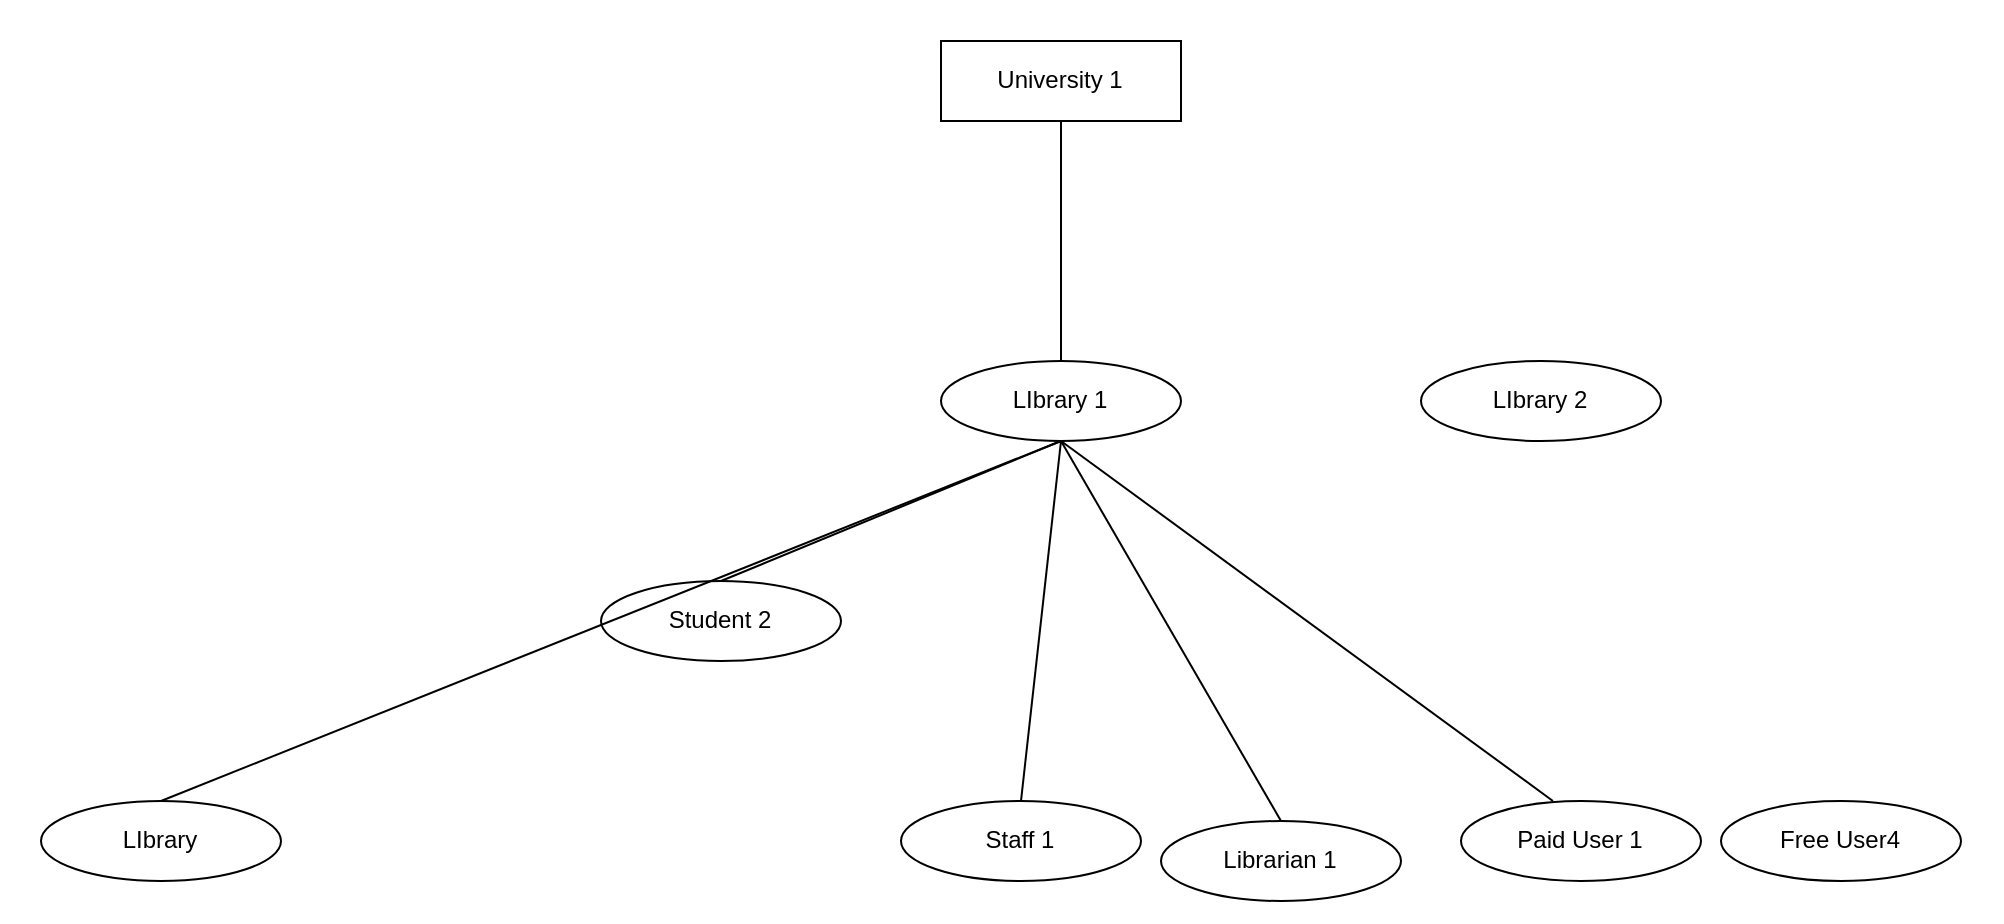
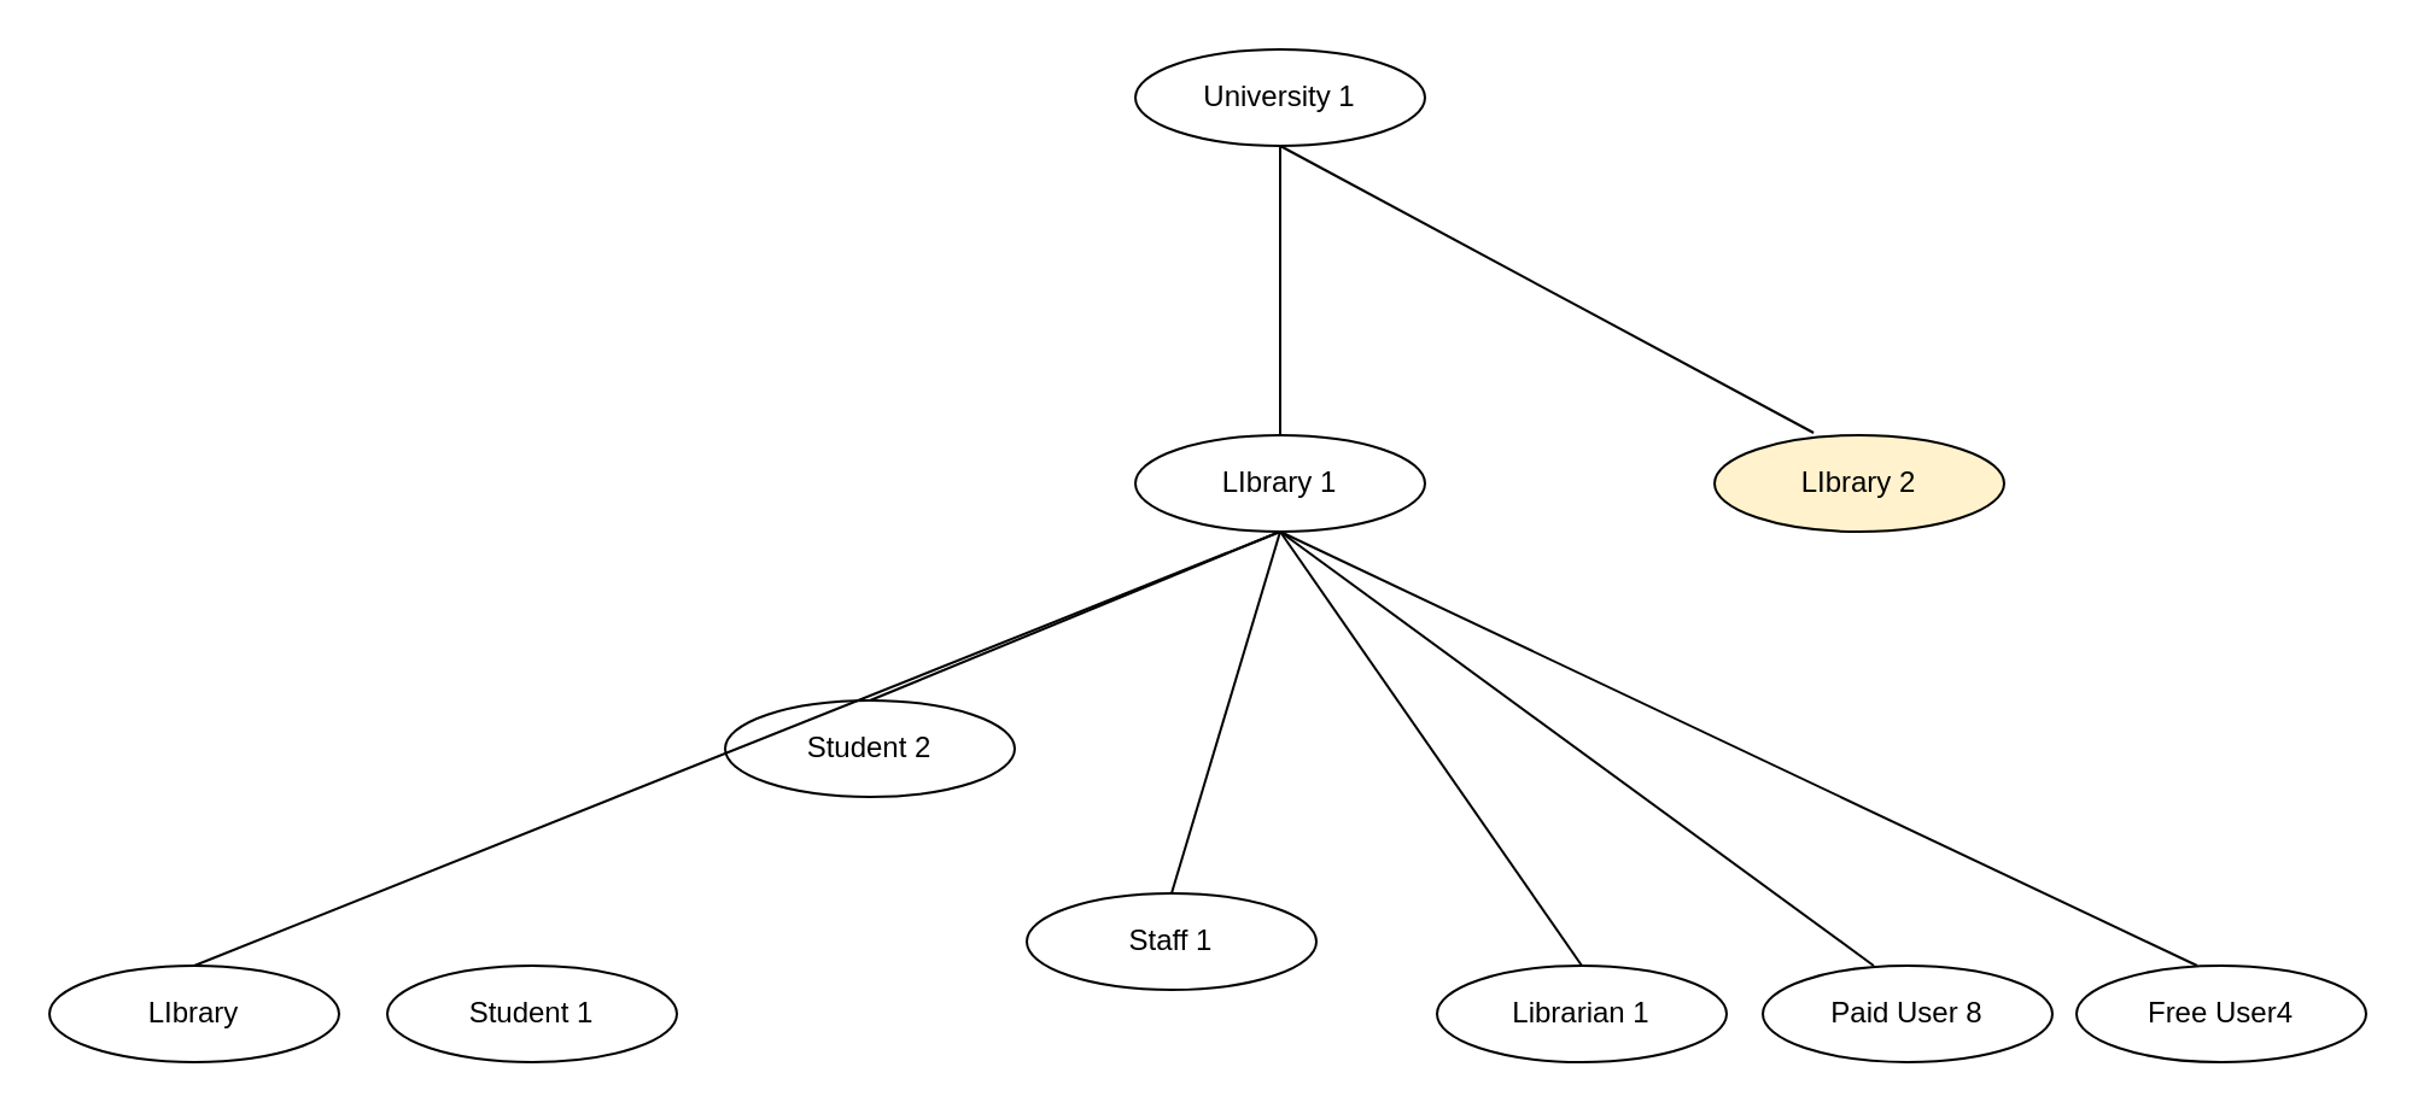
- <mxCell id="9" value="University 1" style="whiteSpace=wrap;html=1;rounded=0;" vertex="1" parent="1"><mxGeometry x="470" y="20" width="120" height="40" as="geometry" /></mxCell>
+ <mxCell id="9" value="University 1" style="ellipse;whiteSpace=wrap;html=1;" vertex="1" parent="1"><mxGeometry x="470" y="20" width="120" height="40" as="geometry" /></mxCell>
+ <mxCell id="19" value="" style="endArrow=none;html=1;rounded=0;exitX=0.342;exitY=-0.025;exitDx=0;exitDy=0;exitPerimeter=0;entryX=0.5;entryY=1;entryDx=0;entryDy=0;" edge="1" parent="1" source="18" target="9"><mxGeometry width="50" height="50" relative="1" as="geometry"><mxPoint x="400" y="180" as="sourcePoint" /><mxPoint x="480" y="50" as="targetPoint" /></mxGeometry></mxCell>
- <mxCell id="18" value="LIbrary 2" style="ellipse;whiteSpace=wrap;html=1;" vertex="1" parent="1"><mxGeometry x="710" y="180" width="120" height="40" as="geometry" /></mxCell>
+ <mxCell id="18" value="LIbrary 2" style="ellipse;whiteSpace=wrap;html=1;fillColor=#fff2cc;" vertex="1" parent="1"><mxGeometry x="710" y="180" width="120" height="40" as="geometry" /></mxCell>
+ <mxCell id="17" value="" style="endArrow=none;html=1;rounded=0;exitX=0.5;exitY=1;exitDx=0;exitDy=0;entryX=0.417;entryY=0;entryDx=0;entryDy=0;entryPerimeter=0;" edge="1" parent="1" source="8" target="10"><mxGeometry width="50" height="50" relative="1" as="geometry"><mxPoint x="650" y="340" as="sourcePoint" /><mxPoint x="700" y="290" as="targetPoint" /></mxGeometry></mxCell>
+ <mxCell id="2" value="Student 1" style="ellipse;whiteSpace=wrap;html=1;" vertex="1" parent="1"><mxGeometry x="160" y="400" width="120" height="40" as="geometry" /></mxCell>
- <mxCell id="5" value="Staff 1" style="ellipse;whiteSpace=wrap;html=1;" vertex="1" parent="1"><mxGeometry x="450" y="400" width="120" height="40" as="geometry" /></mxCell>
+ <mxCell id="5" value="Staff 1" style="ellipse;whiteSpace=wrap;html=1;" vertex="1" parent="1"><mxGeometry x="425" y="370" width="120" height="40" as="geometry" /></mxCell>
- <mxCell id="7" value="Paid User 1" style="ellipse;whiteSpace=wrap;html=1;" vertex="1" parent="1"><mxGeometry x="730" y="400" width="120" height="40" as="geometry" /></mxCell>
+ <mxCell id="7" value="Paid User 8" style="ellipse;whiteSpace=wrap;html=1;" vertex="1" parent="1"><mxGeometry x="730" y="400" width="120" height="40" as="geometry" /></mxCell>
- <mxCell id="6" value="Librarian 1" style="ellipse;whiteSpace=wrap;html=1;" vertex="1" parent="1"><mxGeometry x="580" y="410" width="120" height="40" as="geometry" /></mxCell>
+ <mxCell id="6" value="Librarian 1" style="ellipse;whiteSpace=wrap;html=1;" vertex="1" parent="1"><mxGeometry x="595" y="400" width="120" height="40" as="geometry" /></mxCell>
